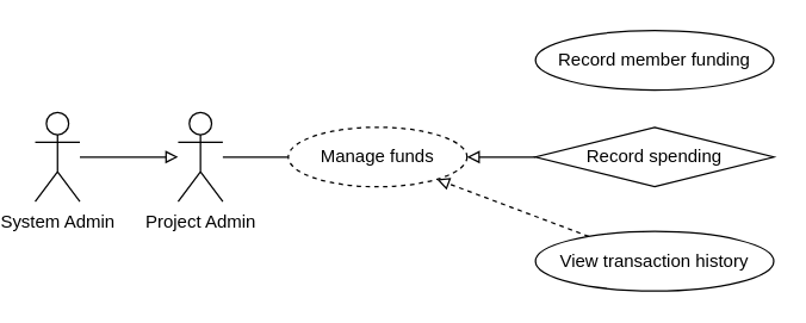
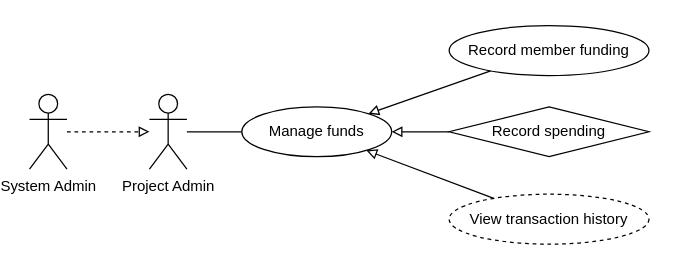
+ <mxCell id="5" style="rounded=0;orthogonalLoop=1;jettySize=auto;html=1;endArrow=block;endFill=0;" parent="1" source="6" target="4" edge="1"><mxGeometry relative="1" as="geometry" /></mxCell>
- <mxCell id="7" style="edgeStyle=none;rounded=0;orthogonalLoop=1;jettySize=auto;html=1;endArrow=block;endFill=0;" parent="1" source="8" target="3" edge="1"><mxGeometry relative="1" as="geometry" /></mxCell>
+ <mxCell id="7" style="edgeStyle=none;rounded=0;orthogonalLoop=1;jettySize=auto;html=1;endArrow=block;endFill=0;dashed=1;" parent="1" source="8" target="3" edge="1"><mxGeometry relative="1" as="geometry" /></mxCell>
- <mxCell id="4" value="Manage funds" style="ellipse;whiteSpace=wrap;html=1;dashed=1;" parent="1" vertex="1"><mxGeometry x="190" y="85" width="120" height="40" as="geometry" /></mxCell>
+ <mxCell id="4" value="Manage funds" style="ellipse;whiteSpace=wrap;html=1;" parent="1" vertex="1"><mxGeometry x="190" y="85" width="120" height="40" as="geometry" /></mxCell>
- <mxCell id="11" style="rounded=0;orthogonalLoop=1;jettySize=auto;html=1;endArrow=block;endFill=0;dashed=1;" edge="1" parent="1" source="12" target="4"><mxGeometry relative="1" as="geometry" /></mxCell>
+ <mxCell id="11" style="rounded=0;orthogonalLoop=1;jettySize=auto;html=1;endArrow=block;endFill=0;" edge="1" parent="1" source="12" target="4"><mxGeometry relative="1" as="geometry" /></mxCell>
- <mxCell id="12" value="View transaction history" style="ellipse;whiteSpace=wrap;html=1;" vertex="1" parent="1"><mxGeometry x="356" y="155" width="160" height="40" as="geometry" /></mxCell>
+ <mxCell id="12" value="View transaction history" style="ellipse;whiteSpace=wrap;html=1;dashed=1;" vertex="1" parent="1"><mxGeometry x="356" y="155" width="160" height="40" as="geometry" /></mxCell>
